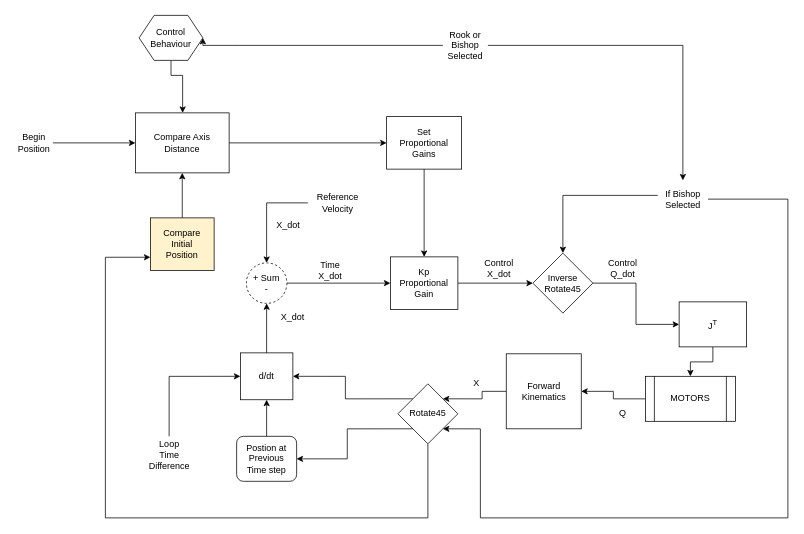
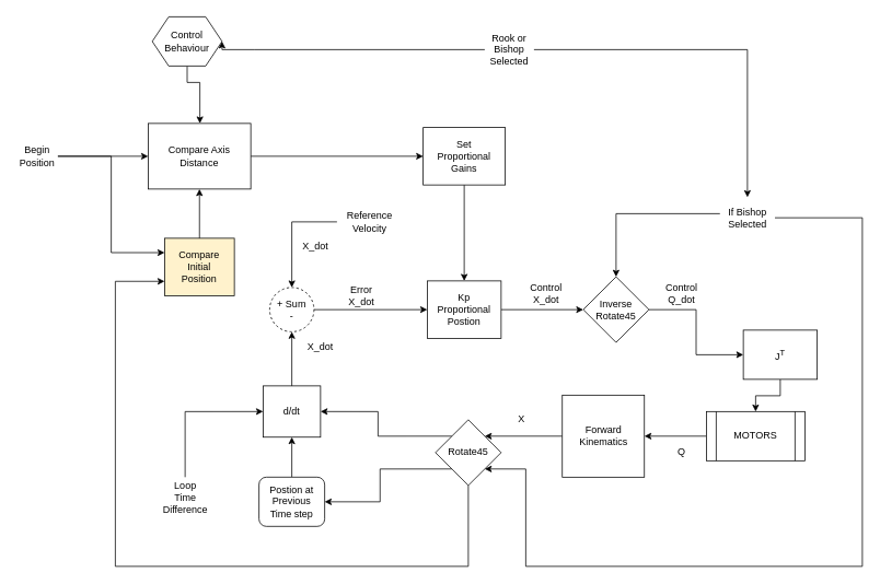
+ <mxCell id="4" value="" style="edgeStyle=orthogonalEdgeStyle;rounded=0;orthogonalLoop=1;jettySize=auto;html=1;entryX=0;entryY=0.25;entryDx=0;entryDy=0;" edge="1" parent="1" source="5" target="19"><mxGeometry relative="1" as="geometry"><mxPoint x="45" y="290" as="targetPoint" /></mxGeometry></mxCell>
- <mxCell id="49" value="Time&lt;br&gt;X_dot" style="text;html=1;strokeColor=none;fillColor=none;align=center;verticalAlign=middle;whiteSpace=wrap;rounded=0;" vertex="1" parent="1"><mxGeometry x="420" y="350" width="40" height="20" as="geometry" /></mxCell>
+ <mxCell id="49" value="Error&lt;br&gt;X_dot" style="text;html=1;strokeColor=none;fillColor=none;align=center;verticalAlign=middle;whiteSpace=wrap;rounded=0;" vertex="1" parent="1"><mxGeometry x="420" y="350" width="40" height="20" as="geometry" /></mxCell>
- <mxCell id="17" value="Kp&lt;br&gt;Proportional &lt;br&gt;Gain" style="rounded=0;whiteSpace=wrap;html=1;" vertex="1" parent="1"><mxGeometry x="520" y="342" width="90" height="70" as="geometry" /></mxCell>
+ <mxCell id="17" value="Kp&lt;br&gt;Proportional &lt;br&gt;Postion" style="rounded=0;whiteSpace=wrap;html=1;" vertex="1" parent="1"><mxGeometry x="520" y="342" width="90" height="70" as="geometry" /></mxCell>
- <mxCell id="14" value="Forward &lt;br&gt;Kinematics" style="whiteSpace=wrap;html=1;" vertex="1" parent="1"><mxGeometry x="674.5" y="471.25" width="100" height="100" as="geometry" /></mxCell>
+ <mxCell id="14" value="Forward &lt;br&gt;Kinematics" style="whiteSpace=wrap;html=1;" vertex="1" parent="1"><mxGeometry x="684.5" y="481.25" width="100" height="100" as="geometry" /></mxCell>
